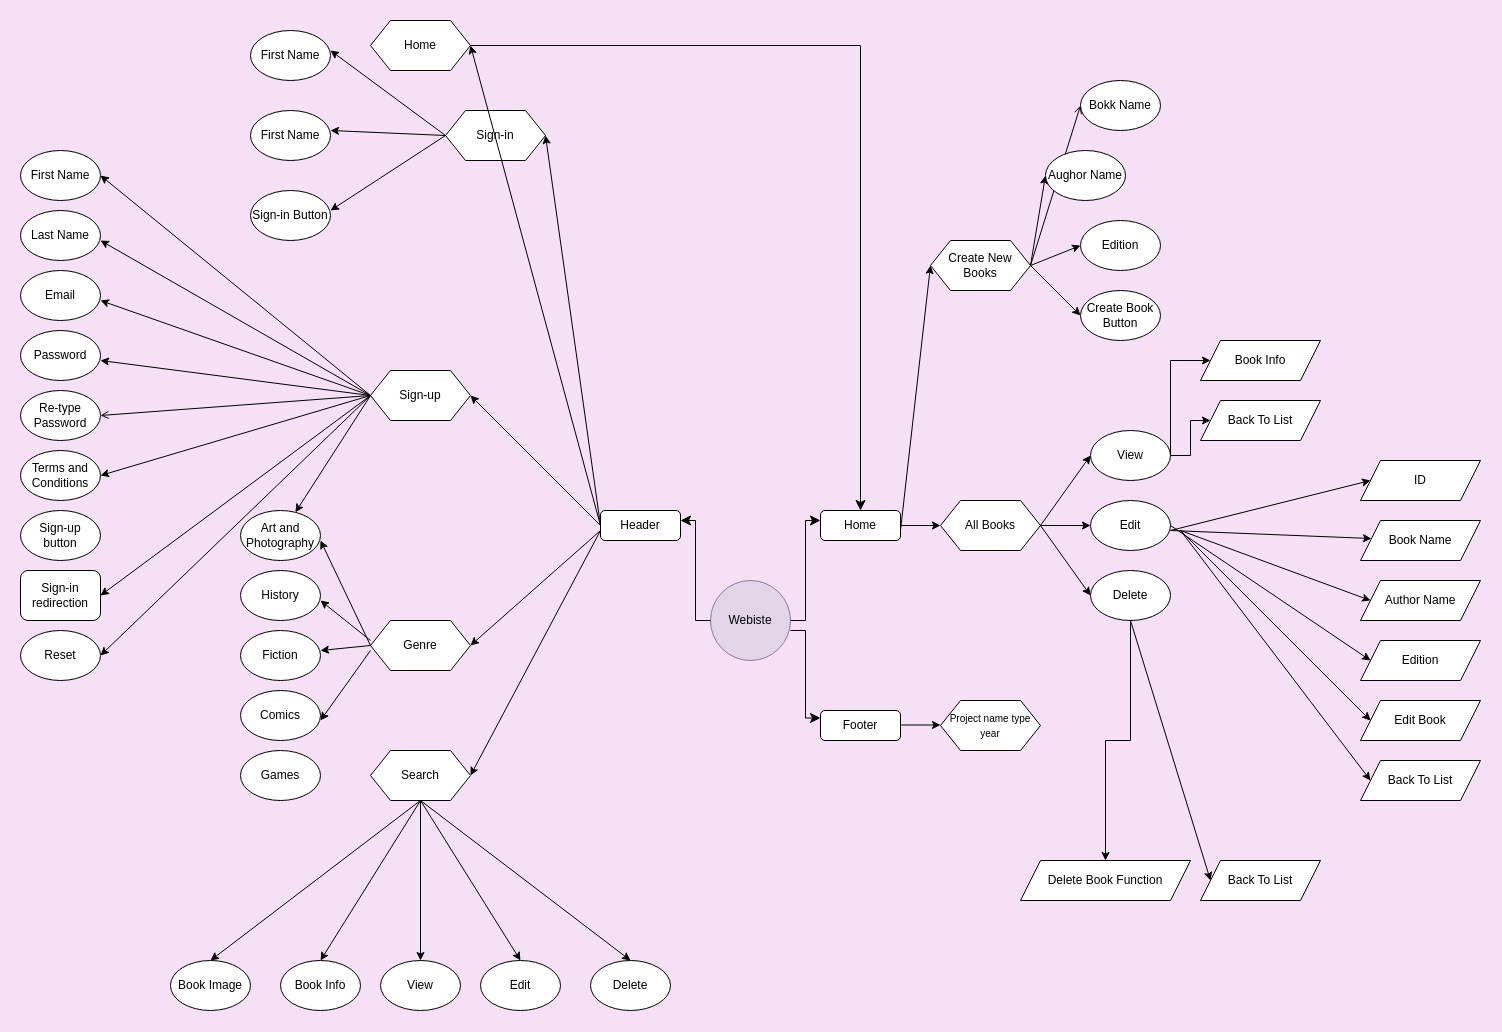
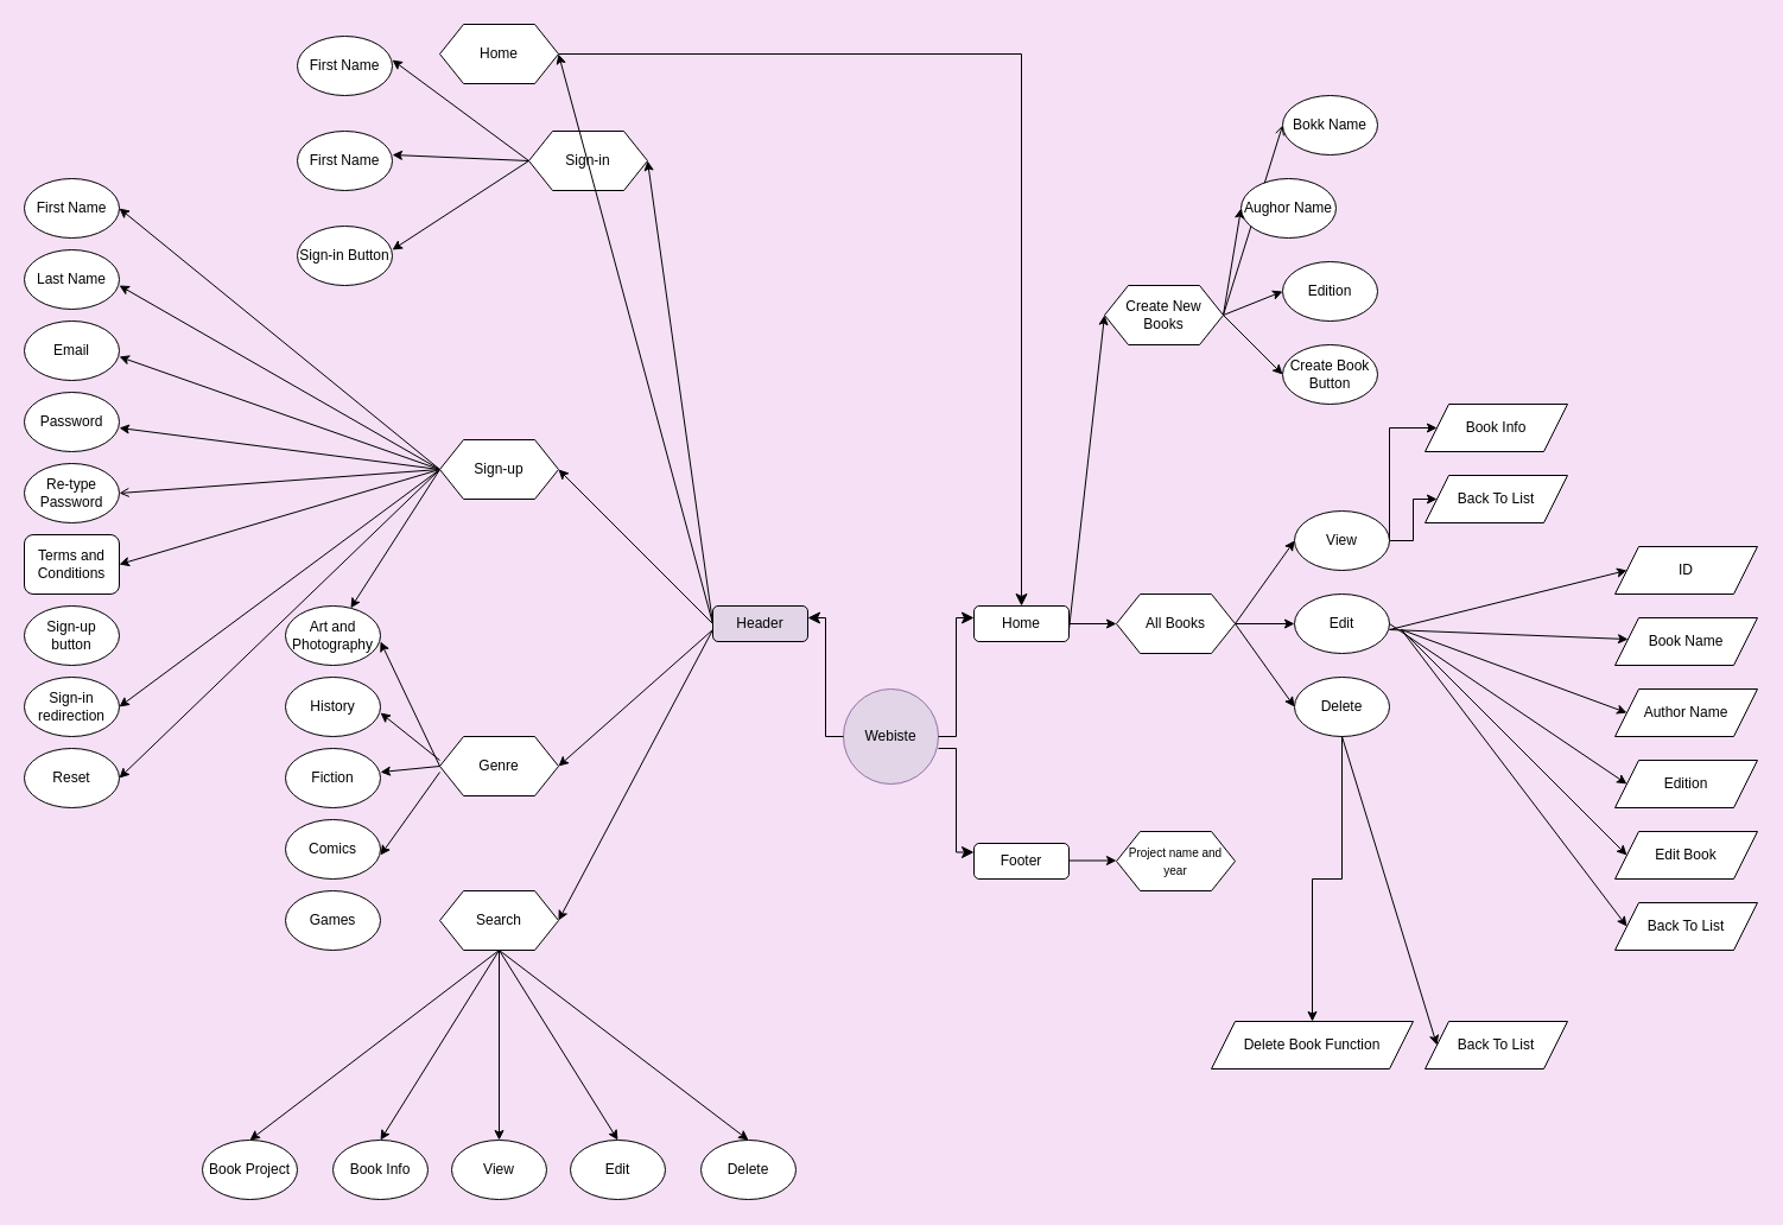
- <mxCell id="37" value="Terms and Conditions" style="ellipse;whiteSpace=wrap;html=1;" parent="1" vertex="1"><mxGeometry x="20" y="450" width="80" height="50" as="geometry" /></mxCell>
+ <mxCell id="37" value="Terms and Conditions" style="whiteSpace=wrap;html=1;rounded=1;" parent="1" vertex="1"><mxGeometry x="20" y="450" width="80" height="50" as="geometry" /></mxCell>
- <mxCell id="4" value="Header" style="rounded=1;whiteSpace=wrap;html=1;" parent="1" vertex="1"><mxGeometry x="600" y="510" width="80" height="30" as="geometry" /></mxCell>
+ <mxCell id="4" value="Header" style="rounded=1;whiteSpace=wrap;html=1;fillColor=#e1d5e7;" parent="1" vertex="1"><mxGeometry x="600" y="510" width="80" height="30" as="geometry" /></mxCell>
- <mxCell id="39" value="Sign-in redirection" style="whiteSpace=wrap;html=1;rounded=1;" parent="1" vertex="1"><mxGeometry x="20" y="570" width="80" height="50" as="geometry" /></mxCell>
+ <mxCell id="39" value="Sign-in redirection" style="ellipse;whiteSpace=wrap;html=1;" parent="1" vertex="1"><mxGeometry x="20" y="570" width="80" height="50" as="geometry" /></mxCell>
- <mxCell id="32" value="&lt;font style=&quot;font-size: 10px;&quot;&gt;Project name type year&lt;/font&gt;" style="shape=hexagon;perimeter=hexagonPerimeter2;whiteSpace=wrap;html=1;fixedSize=1;" parent="1" vertex="1"><mxGeometry x="940" y="700" width="100" height="50" as="geometry" /></mxCell>
+ <mxCell id="32" value="&lt;font style=&quot;font-size: 10px;&quot;&gt;Project name and year&lt;/font&gt;" style="shape=hexagon;perimeter=hexagonPerimeter2;whiteSpace=wrap;html=1;fixedSize=1;" parent="1" vertex="1"><mxGeometry x="940" y="700" width="100" height="50" as="geometry" /></mxCell>
- <mxCell id="69" value="Book Image" style="ellipse;whiteSpace=wrap;html=1;" parent="1" vertex="1"><mxGeometry x="170" y="960" width="80" height="50" as="geometry" /></mxCell>
+ <mxCell id="69" value="Book Project" style="ellipse;whiteSpace=wrap;html=1;" parent="1" vertex="1"><mxGeometry x="170" y="960" width="80" height="50" as="geometry" /></mxCell>
